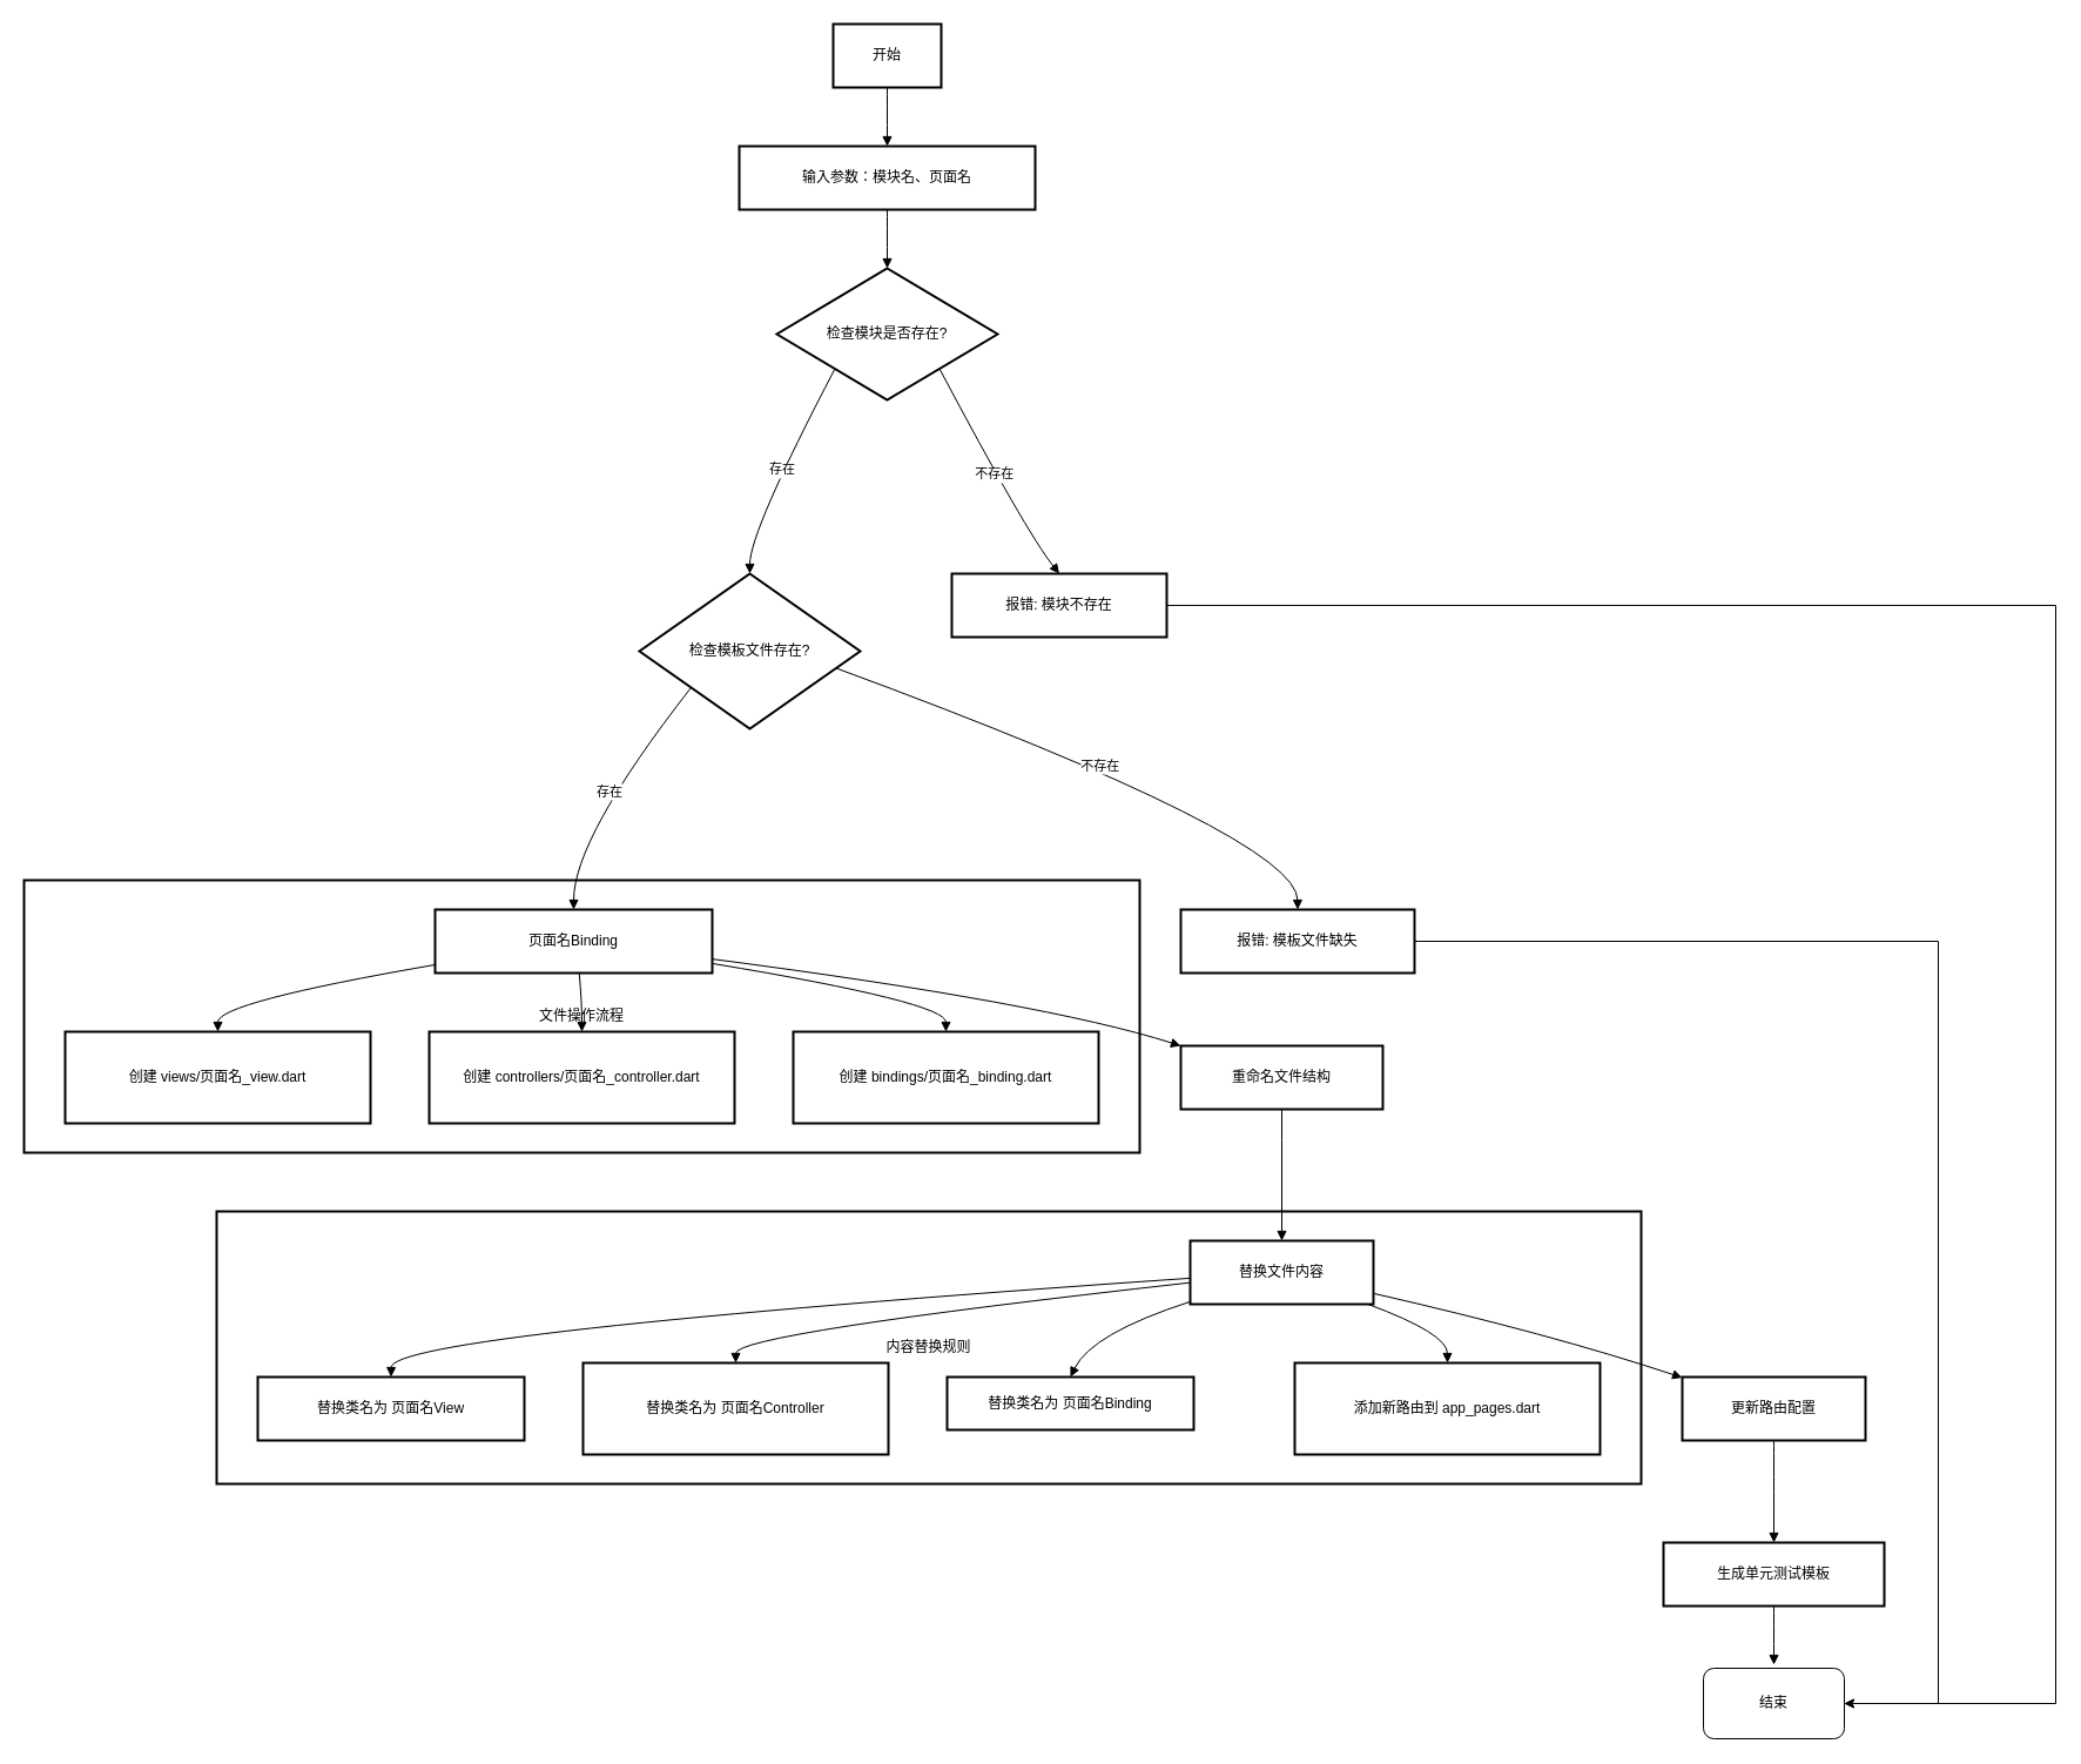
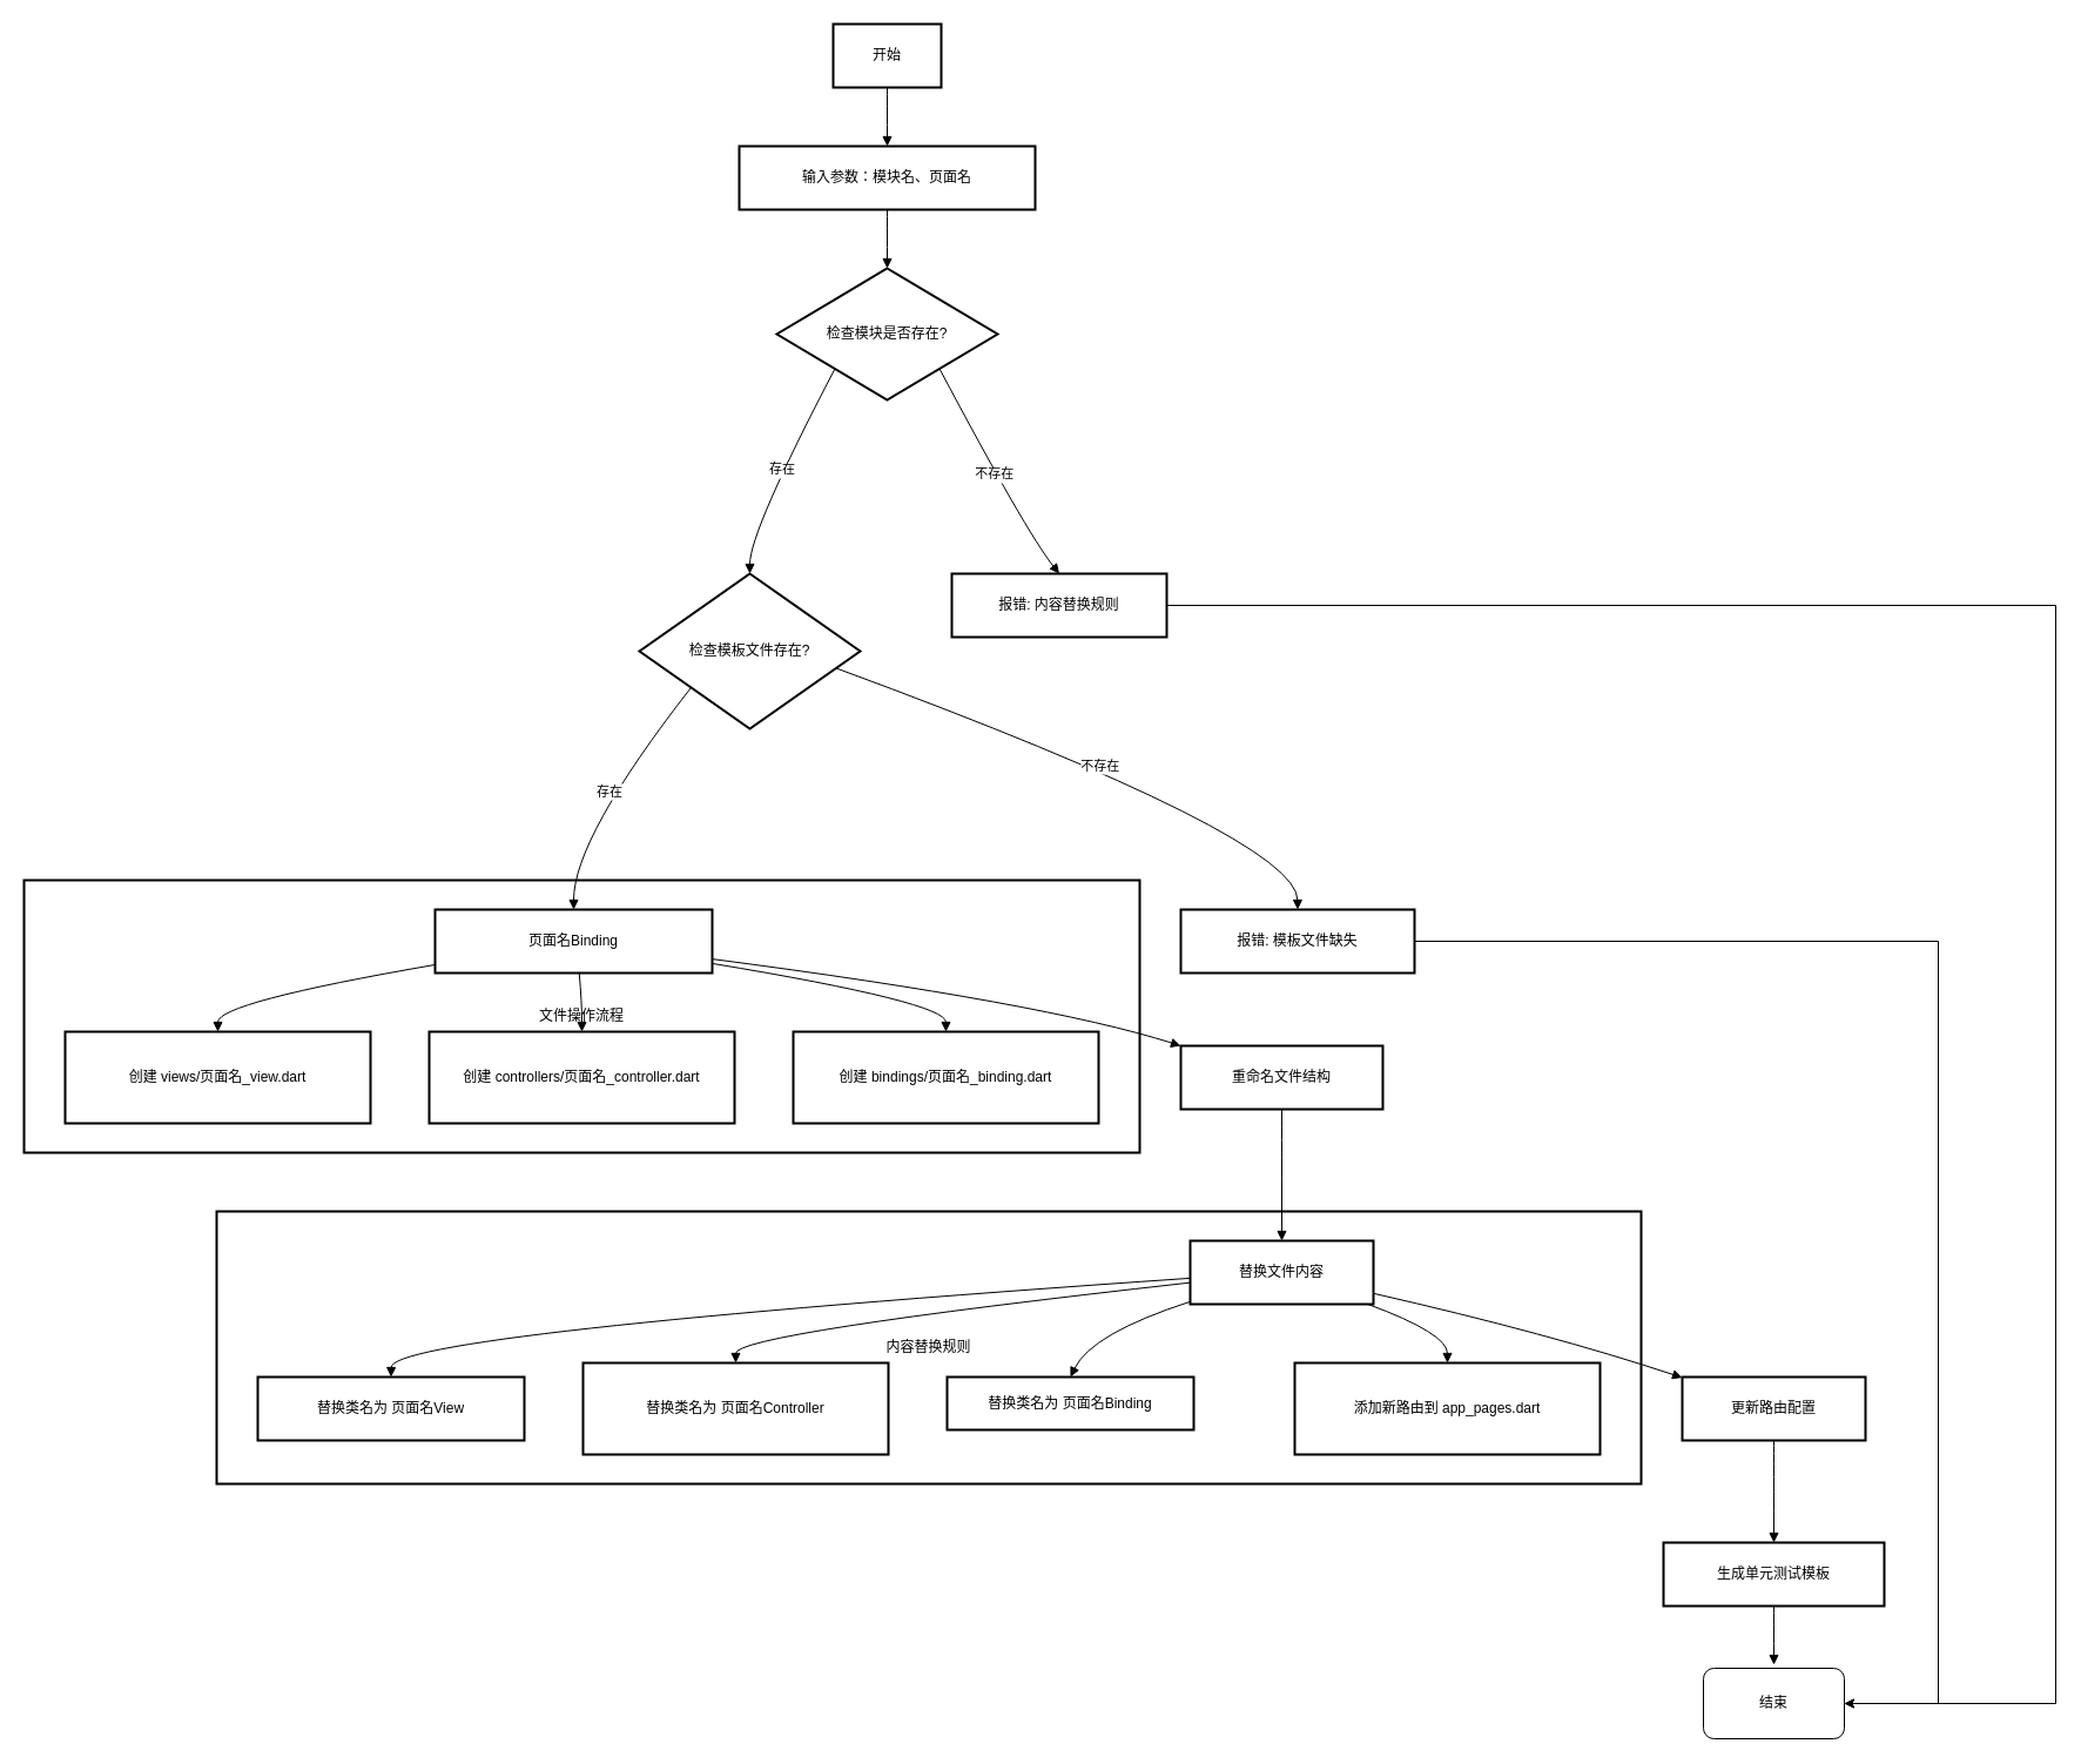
- <mxCell id="9" value="报错: 模块不存在" style="whiteSpace=wrap;strokeWidth=2;" vertex="1" parent="1"><mxGeometry x="810" y="488" width="183" height="54" as="geometry" /></mxCell>
+ <mxCell id="9" value="报错: 内容替换规则" style="whiteSpace=wrap;strokeWidth=2;" vertex="1" parent="1"><mxGeometry x="810" y="488" width="183" height="54" as="geometry" /></mxCell>
